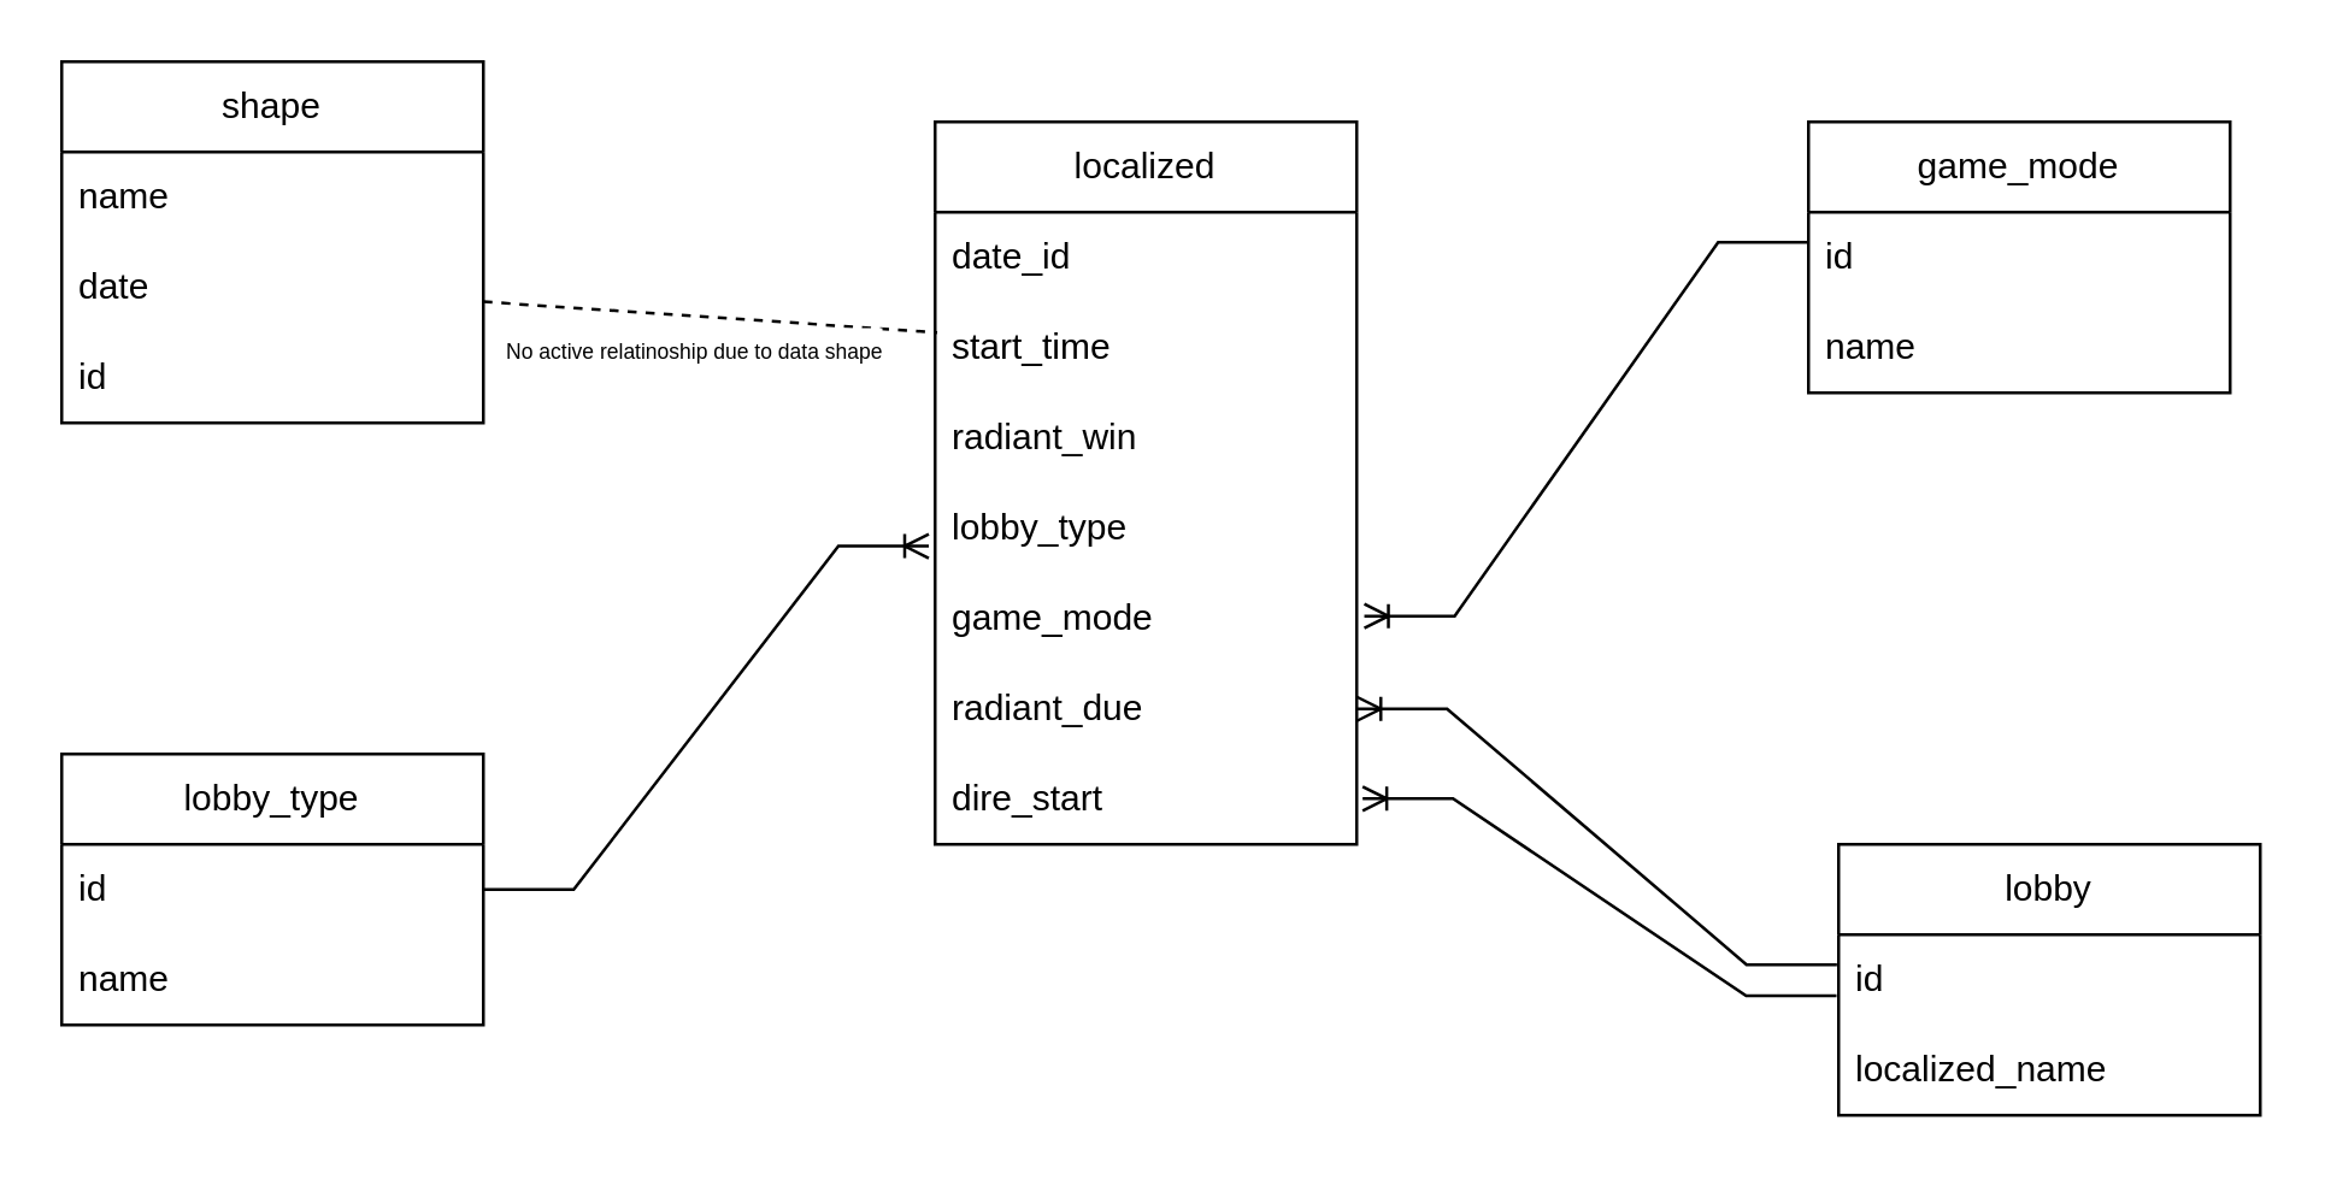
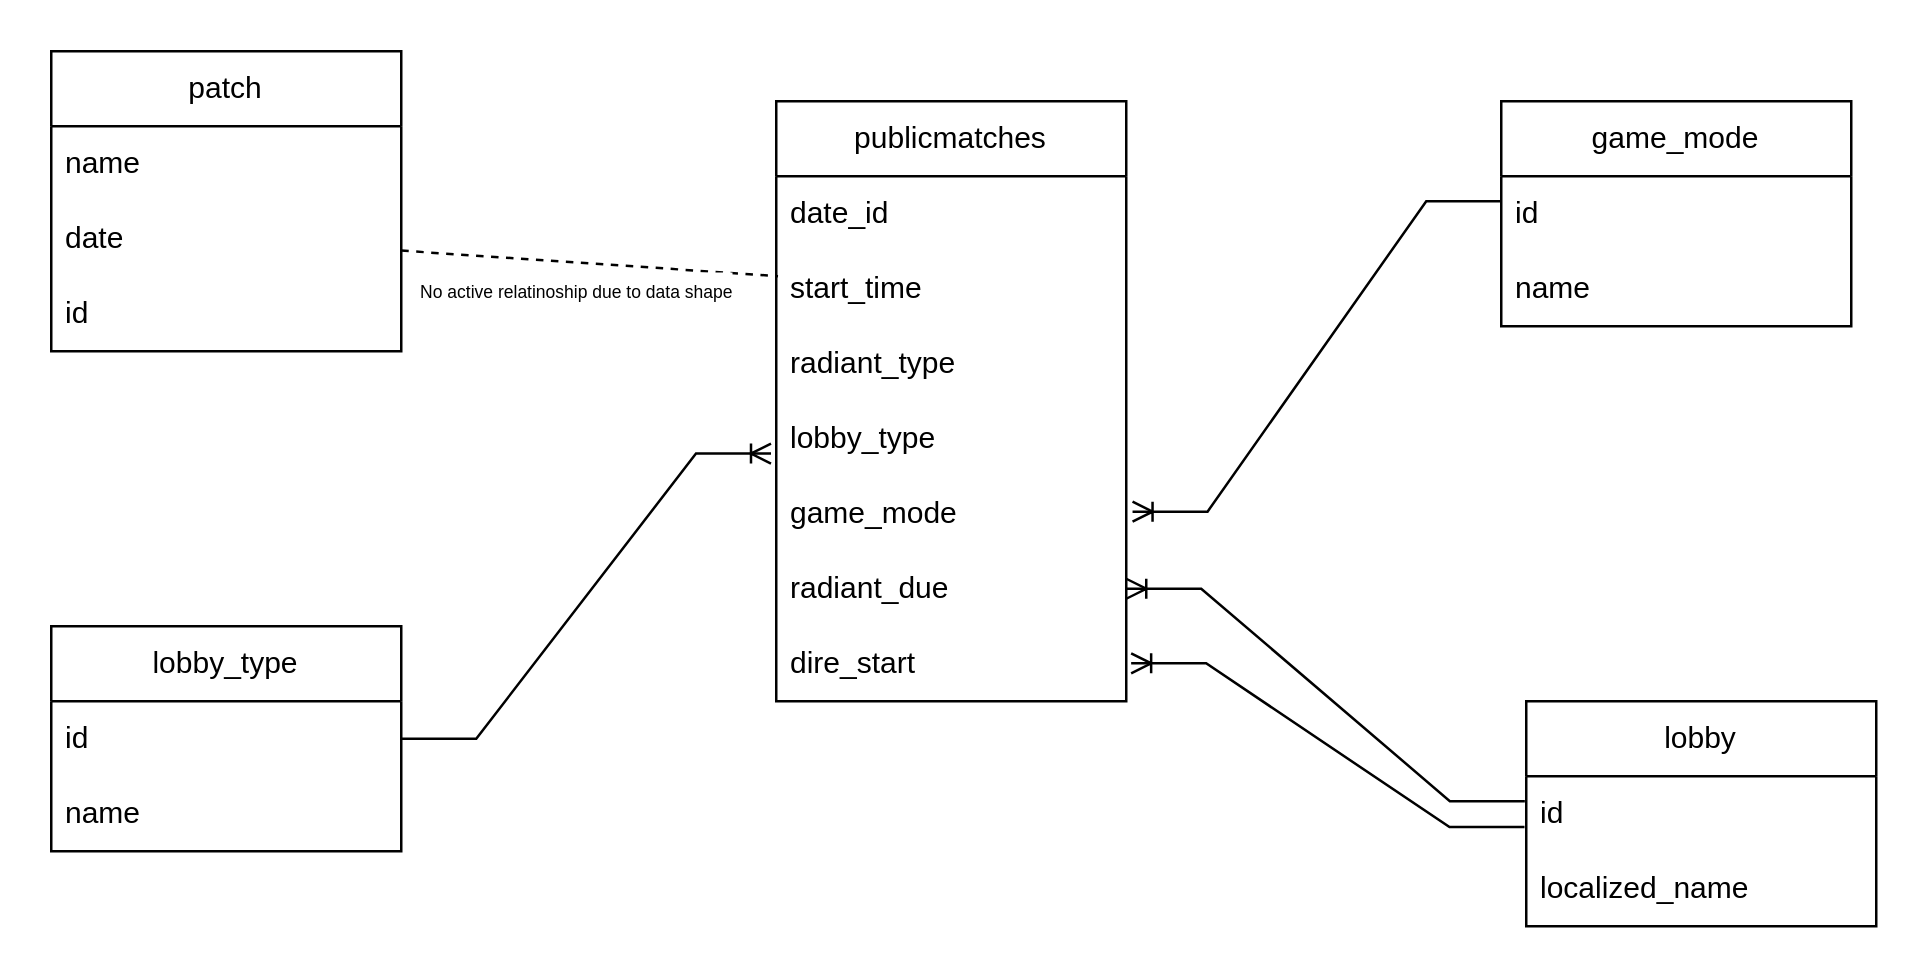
- <mxCell id="19" value="shape" style="swimlane;fontStyle=0;childLayout=stackLayout;horizontal=1;startSize=30;horizontalStack=0;resizeParent=1;resizeParentMax=0;resizeLast=0;collapsible=1;marginBottom=0;whiteSpace=wrap;html=1;" vertex="1" parent="1"><mxGeometry x="20" y="20" width="140" height="120" as="geometry" /></mxCell>
+ <mxCell id="19" value="patch" style="swimlane;fontStyle=0;childLayout=stackLayout;horizontal=1;startSize=30;horizontalStack=0;resizeParent=1;resizeParentMax=0;resizeLast=0;collapsible=1;marginBottom=0;whiteSpace=wrap;html=1;" vertex="1" parent="1"><mxGeometry x="20" y="20" width="140" height="120" as="geometry" /></mxCell>
- <mxCell id="5" value="localized" style="swimlane;fontStyle=0;childLayout=stackLayout;horizontal=1;startSize=30;horizontalStack=0;resizeParent=1;resizeParentMax=0;resizeLast=0;collapsible=1;marginBottom=0;whiteSpace=wrap;html=1;" vertex="1" parent="1"><mxGeometry x="310" y="40" width="140" height="240" as="geometry" /></mxCell>
+ <mxCell id="5" value="publicmatches" style="swimlane;fontStyle=0;childLayout=stackLayout;horizontal=1;startSize=30;horizontalStack=0;resizeParent=1;resizeParentMax=0;resizeLast=0;collapsible=1;marginBottom=0;whiteSpace=wrap;html=1;" vertex="1" parent="1"><mxGeometry x="310" y="40" width="140" height="240" as="geometry" /></mxCell>
- <mxCell id="8" value="radiant_win" style="text;strokeColor=none;fillColor=none;align=left;verticalAlign=middle;spacingLeft=4;spacingRight=4;overflow=hidden;points=[[0,0.5],[1,0.5]];portConstraint=eastwest;rotatable=0;whiteSpace=wrap;html=1;" vertex="1" parent="5"><mxGeometry y="90" width="140" height="30" as="geometry" /></mxCell>
+ <mxCell id="8" value="radiant_type" style="text;strokeColor=none;fillColor=none;align=left;verticalAlign=middle;spacingLeft=4;spacingRight=4;overflow=hidden;points=[[0,0.5],[1,0.5]];portConstraint=eastwest;rotatable=0;whiteSpace=wrap;html=1;" vertex="1" parent="5"><mxGeometry y="90" width="140" height="30" as="geometry" /></mxCell>
